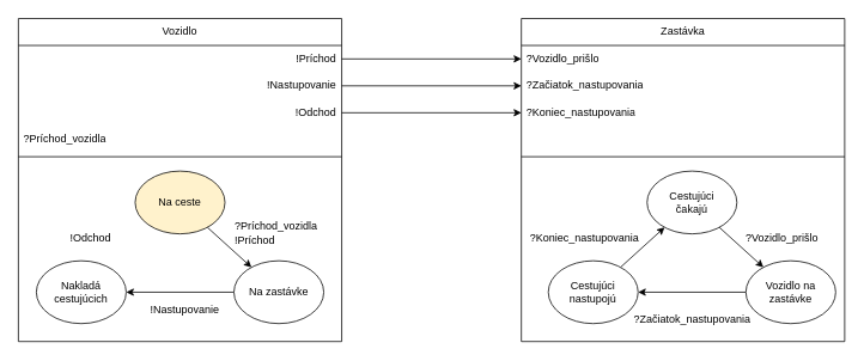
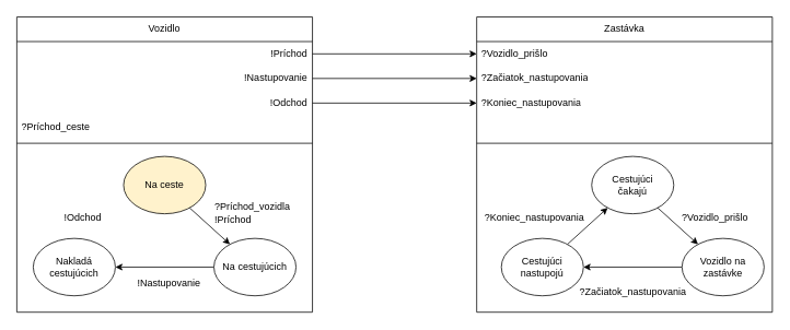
- <mxCell id="6" value="?Príchod_vozidla" style="text;strokeColor=none;fillColor=none;align=left;verticalAlign=middle;spacingLeft=4;spacingRight=4;overflow=hidden;points=[[0,0.5],[1,0.5]];portConstraint=eastwest;rotatable=0;whiteSpace=wrap;html=1;" parent="2" vertex="1"><mxGeometry y="120" width="360" height="30" as="geometry" /></mxCell>
+ <mxCell id="6" value="?Príchod_ceste" style="text;strokeColor=none;fillColor=none;align=left;verticalAlign=middle;spacingLeft=4;spacingRight=4;overflow=hidden;points=[[0,0.5],[1,0.5]];portConstraint=eastwest;rotatable=0;whiteSpace=wrap;html=1;" parent="2" vertex="1"><mxGeometry y="120" width="360" height="30" as="geometry" /></mxCell>
- <mxCell id="28" value="Na zastávke" style="ellipse;whiteSpace=wrap;html=1;" parent="1" vertex="1"><mxGeometry x="260" y="290" width="100" height="70" as="geometry" /></mxCell>
+ <mxCell id="28" value="Na cestujúcich" style="ellipse;whiteSpace=wrap;html=1;" parent="1" vertex="1"><mxGeometry x="260" y="290" width="100" height="70" as="geometry" /></mxCell>
